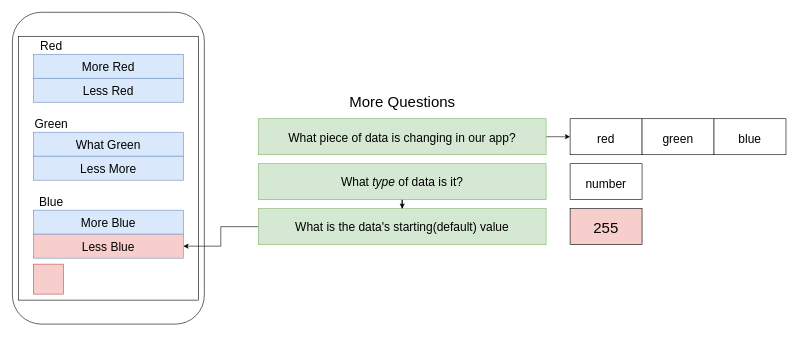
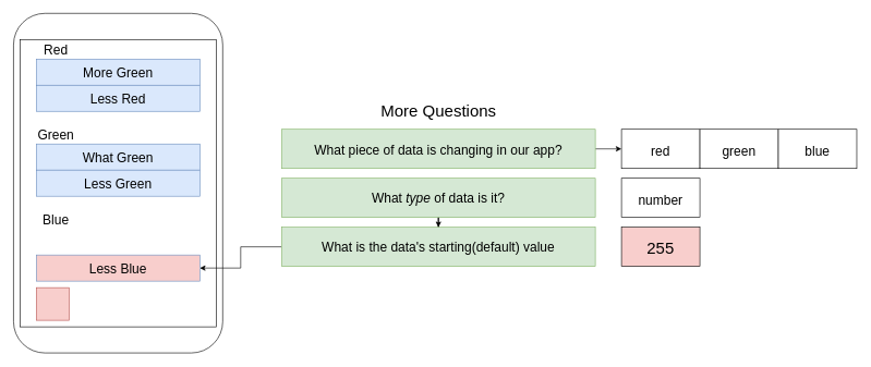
- <mxCell id="4" value="&lt;font style=&quot;font-size: 20px&quot;&gt;More Red&lt;/font&gt;" style="rounded=0;whiteSpace=wrap;html=1;fillColor=#dae8fc;strokeColor=#6c8ebf;" vertex="1" parent="1"><mxGeometry x="55" y="90" width="250" height="40" as="geometry" /></mxCell>
+ <mxCell id="4" value="&lt;font style=&quot;font-size: 20px&quot;&gt;More Green&lt;/font&gt;" style="rounded=0;whiteSpace=wrap;html=1;fillColor=#dae8fc;strokeColor=#6c8ebf;" vertex="1" parent="1"><mxGeometry x="55" y="90" width="250" height="40" as="geometry" /></mxCell>
- <mxCell id="7" value="&lt;font style=&quot;font-size: 20px&quot;&gt;Less More&lt;/font&gt;" style="rounded=0;whiteSpace=wrap;html=1;fillColor=#dae8fc;strokeColor=#6c8ebf;" vertex="1" parent="1"><mxGeometry x="55" y="260" width="250" height="40" as="geometry" /></mxCell>
+ <mxCell id="7" value="&lt;font style=&quot;font-size: 20px&quot;&gt;Less Green&lt;/font&gt;" style="rounded=0;whiteSpace=wrap;html=1;fillColor=#dae8fc;strokeColor=#6c8ebf;" vertex="1" parent="1"><mxGeometry x="55" y="260" width="250" height="40" as="geometry" /></mxCell>
- <mxCell id="8" value="&lt;font style=&quot;font-size: 20px&quot;&gt;More Blue&lt;/font&gt;" style="rounded=0;whiteSpace=wrap;html=1;fillColor=#dae8fc;strokeColor=#6c8ebf;" vertex="1" parent="1"><mxGeometry x="55" y="350" width="250" height="40" as="geometry" /></mxCell>
